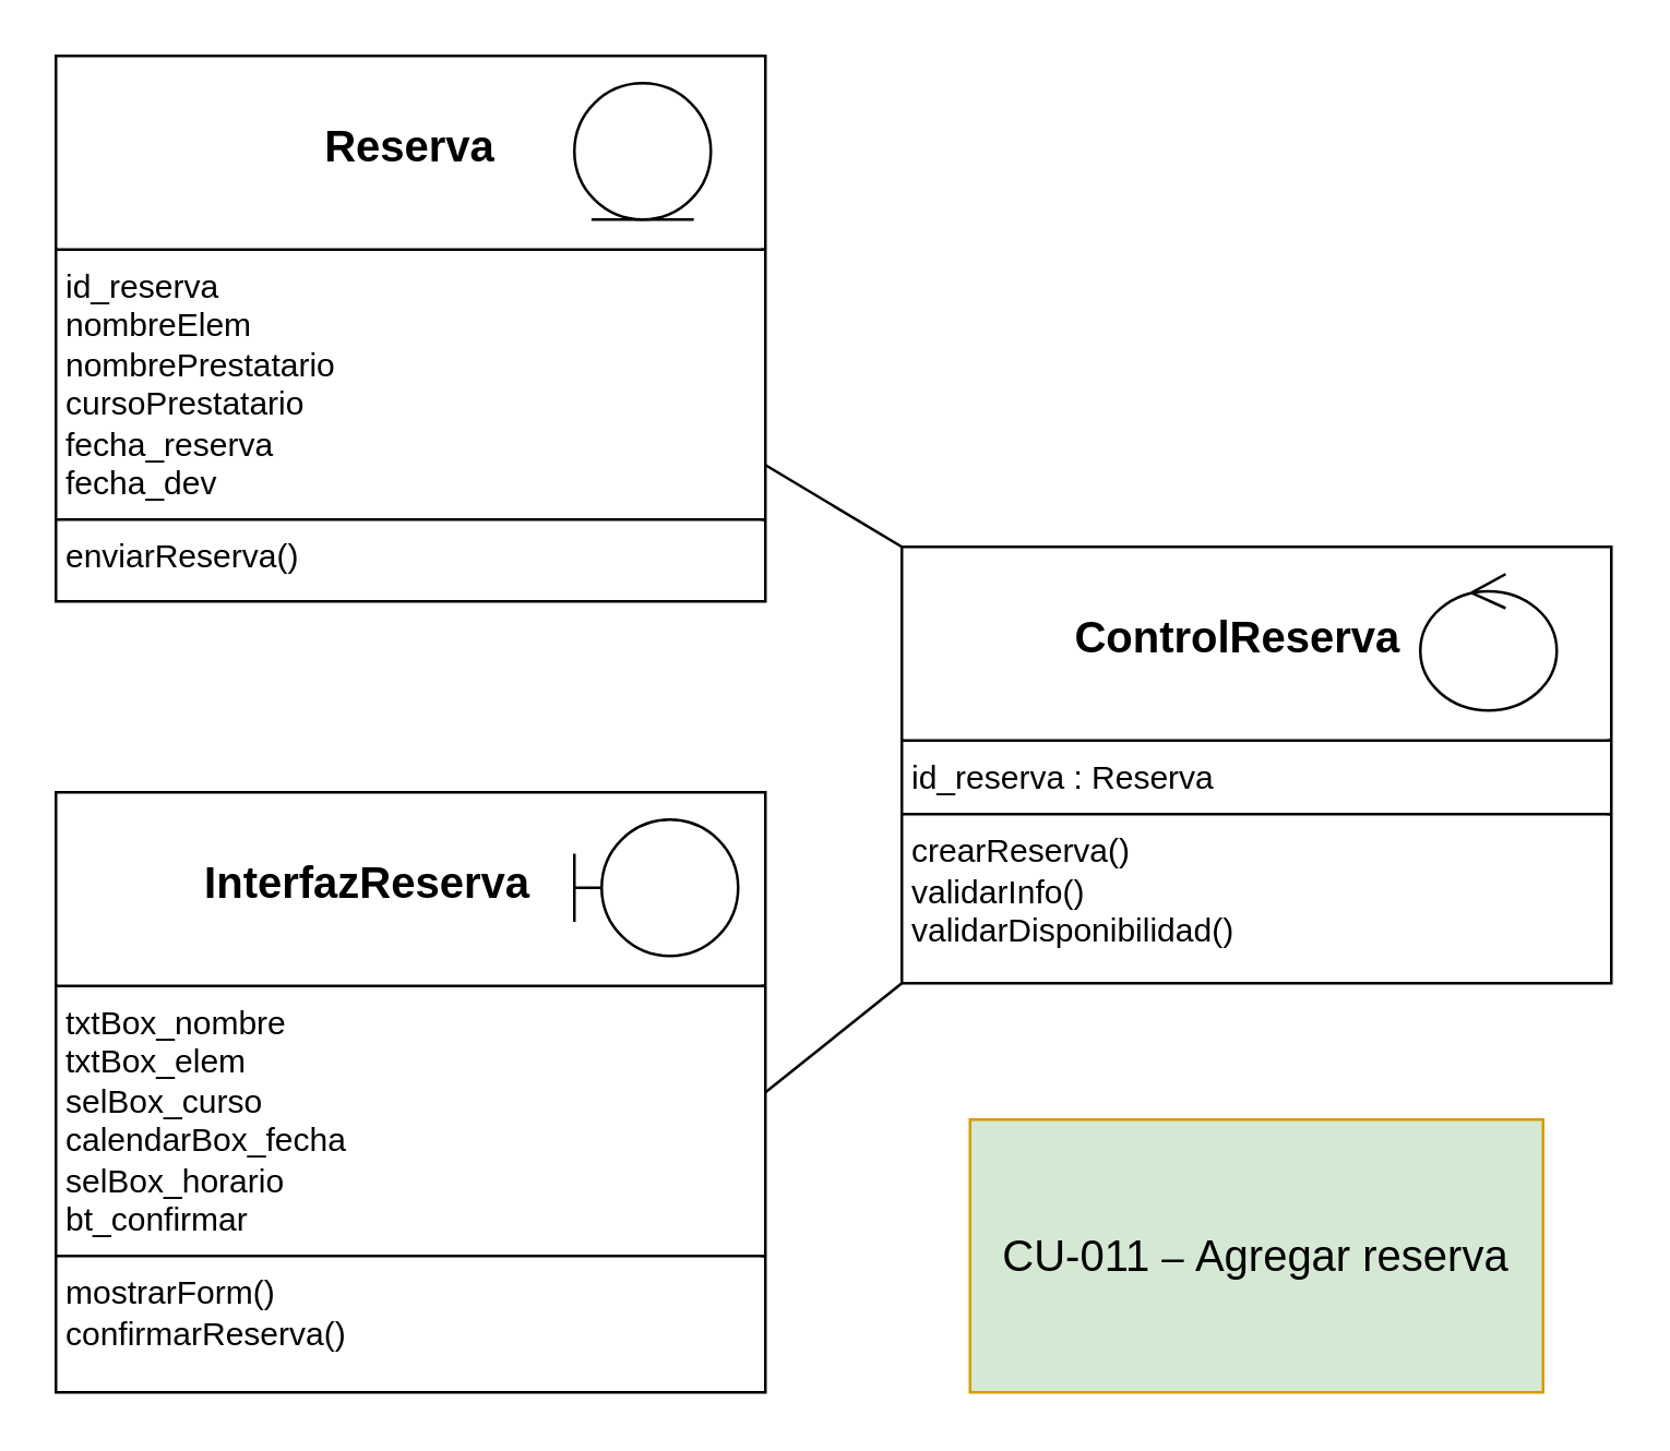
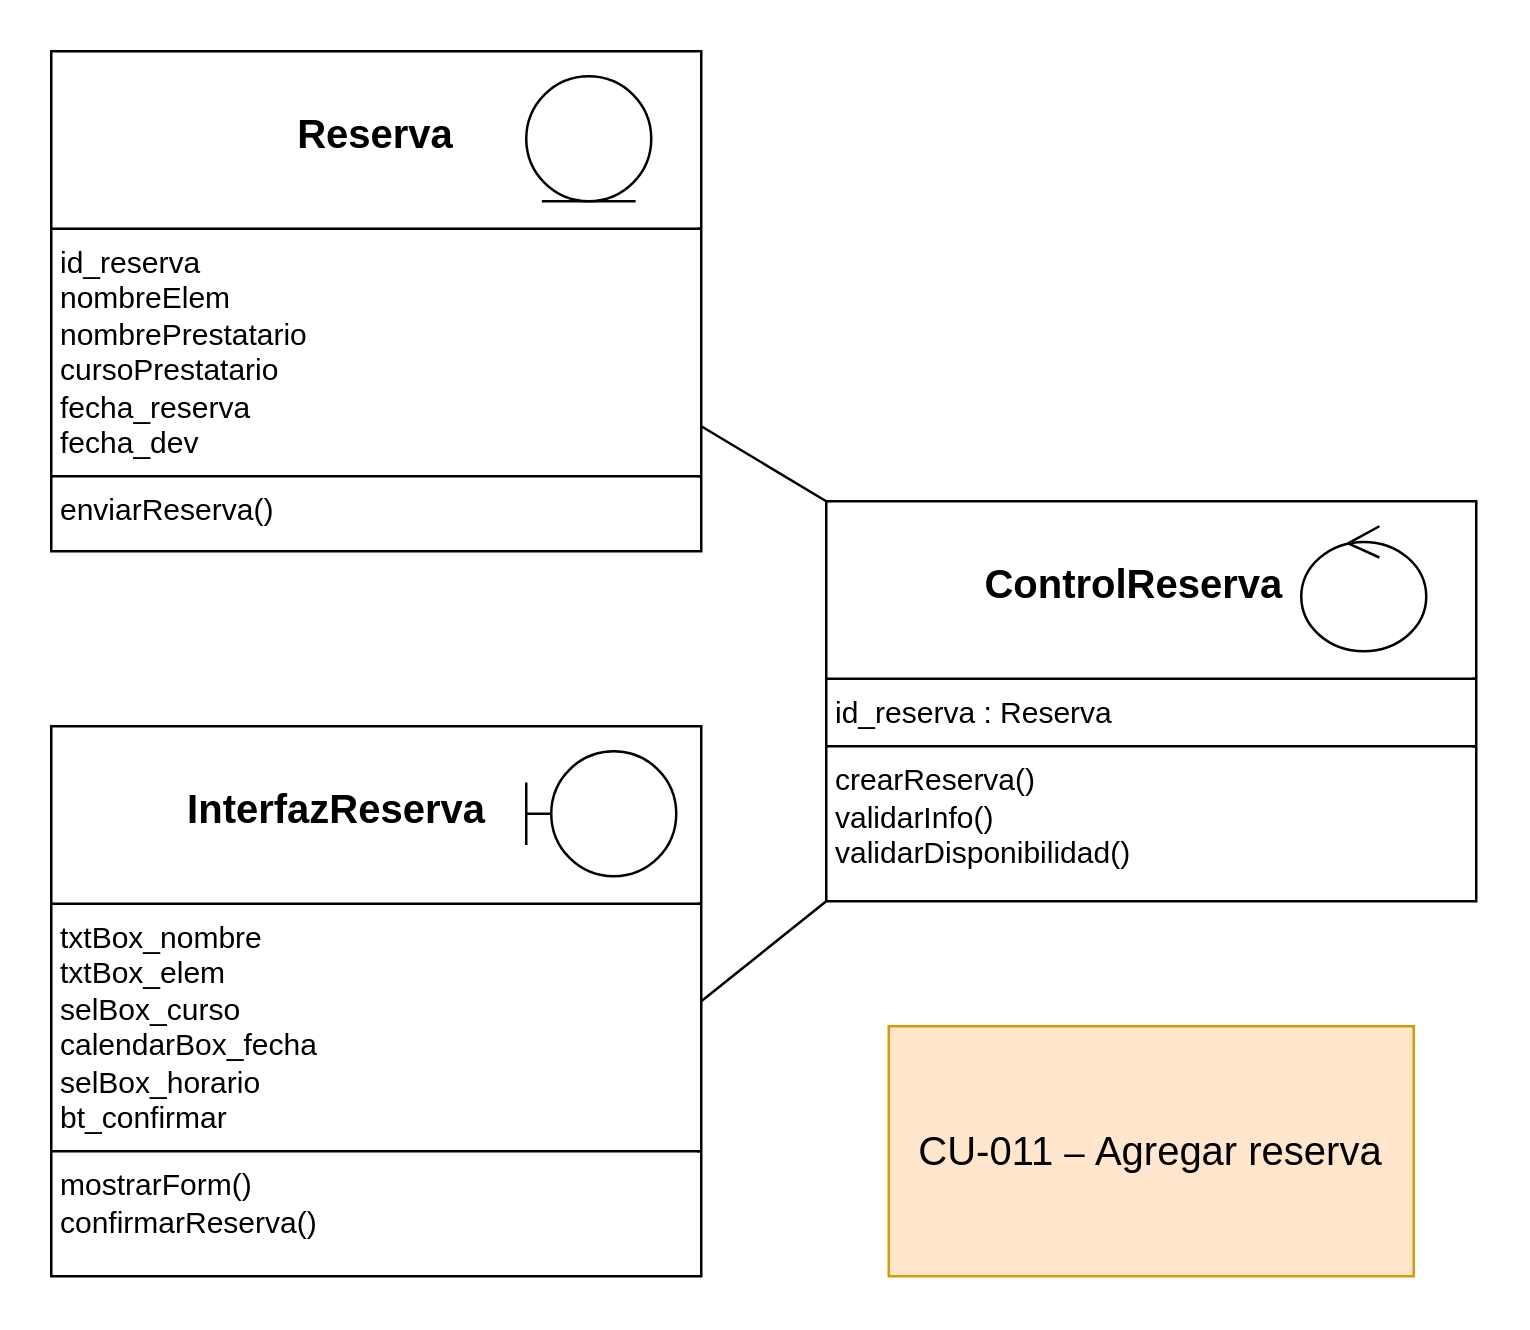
- <mxCell id="2" value="&lt;font style=&quot;font-size: 16px;&quot;&gt;CU-011&amp;nbsp;&lt;span style=&quot;font-size:11.0pt;mso-bidi-font-size:12.0pt;&lt;br/&gt;line-height:150%;font-family:&amp;quot;Calibri&amp;quot;,sans-serif;mso-fareast-font-family:Calibri;&lt;br/&gt;mso-fareast-theme-font:minor-latin;mso-bidi-font-family:Arial;mso-ansi-language:&lt;br/&gt;ES-AR;mso-fareast-language:EN-US;mso-bidi-language:AR-SA&quot;&gt;–&amp;nbsp;&lt;/span&gt;Agregar reserva&lt;/font&gt;" style="rounded=0;whiteSpace=wrap;html=1;fillColor=#d5e8d4;strokeColor=#d79b00;" parent="1" vertex="1"><mxGeometry x="355" y="410" width="210" height="100" as="geometry" /></mxCell>
+ <mxCell id="2" value="&lt;font style=&quot;font-size: 16px;&quot;&gt;CU-011&amp;nbsp;&lt;span style=&quot;font-size:11.0pt;mso-bidi-font-size:12.0pt;&lt;br/&gt;line-height:150%;font-family:&amp;quot;Calibri&amp;quot;,sans-serif;mso-fareast-font-family:Calibri;&lt;br/&gt;mso-fareast-theme-font:minor-latin;mso-bidi-font-family:Arial;mso-ansi-language:&lt;br/&gt;ES-AR;mso-fareast-language:EN-US;mso-bidi-language:AR-SA&quot;&gt;–&amp;nbsp;&lt;/span&gt;Agregar reserva&lt;/font&gt;" style="rounded=0;whiteSpace=wrap;html=1;fillColor=#ffe6cc;strokeColor=#d79b00;" parent="1" vertex="1"><mxGeometry x="355" y="410" width="210" height="100" as="geometry" /></mxCell>
